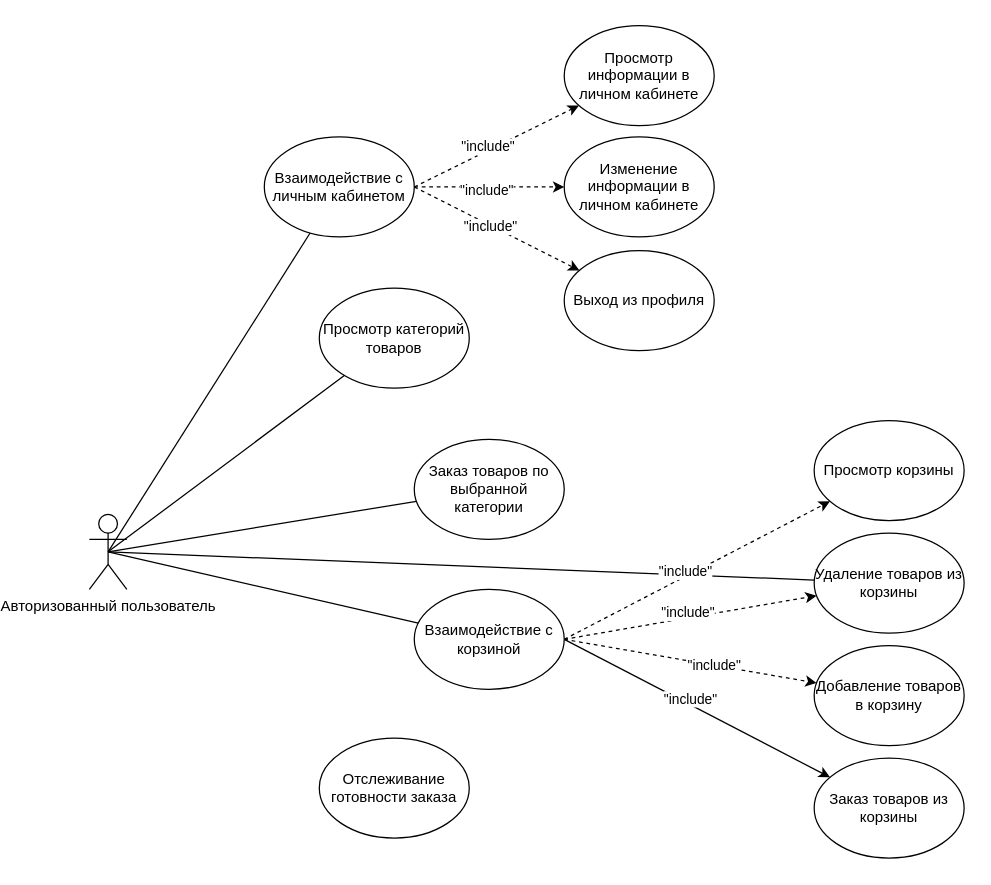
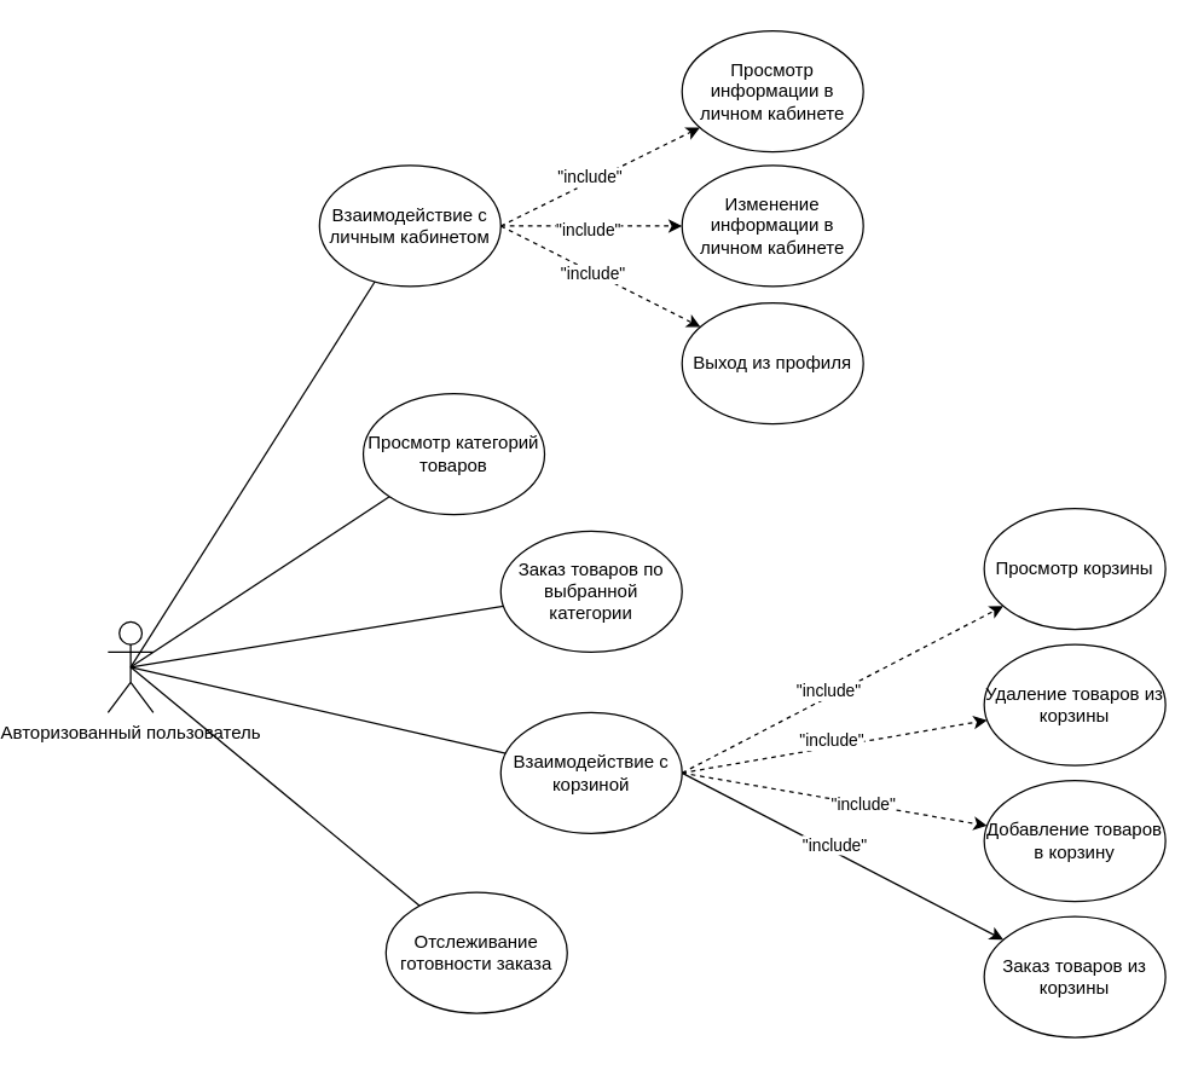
- <mxCell id="18" value="Просмотр категорий товаров" style="ellipse;whiteSpace=wrap;html=1;" parent="1" vertex="1"><mxGeometry x="204" y="230" width="120" height="80" as="geometry" /></mxCell>
+ <mxCell id="18" value="Просмотр категорий товаров" style="ellipse;whiteSpace=wrap;html=1;" parent="1" vertex="1"><mxGeometry x="189" y="260" width="120" height="80" as="geometry" /></mxCell>
- <mxCell id="6" style="rounded=0;orthogonalLoop=1;jettySize=auto;html=1;exitX=0.5;exitY=0.5;exitDx=0;exitDy=0;exitPerimeter=0;endArrow=none;endFill=0;" parent="1" source="7" target="29" edge="1"><mxGeometry relative="1" as="geometry" /></mxCell>
+ <mxCell id="6" style="rounded=0;orthogonalLoop=1;jettySize=auto;html=1;exitX=0.5;exitY=0.5;exitDx=0;exitDy=0;exitPerimeter=0;endArrow=none;endFill=0;" parent="1" source="7" target="8" edge="1"><mxGeometry relative="1" as="geometry" /></mxCell>
